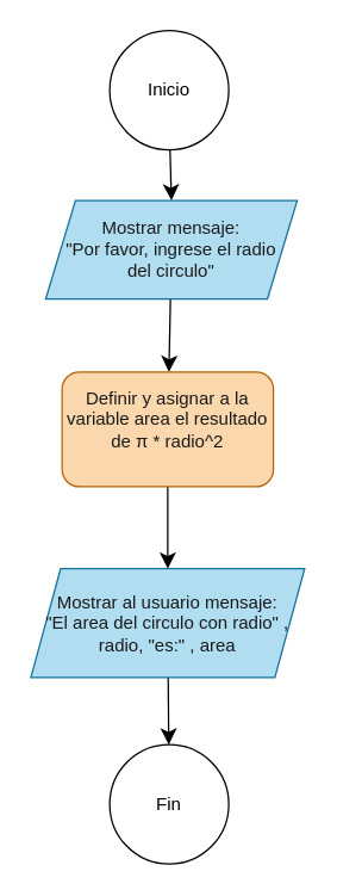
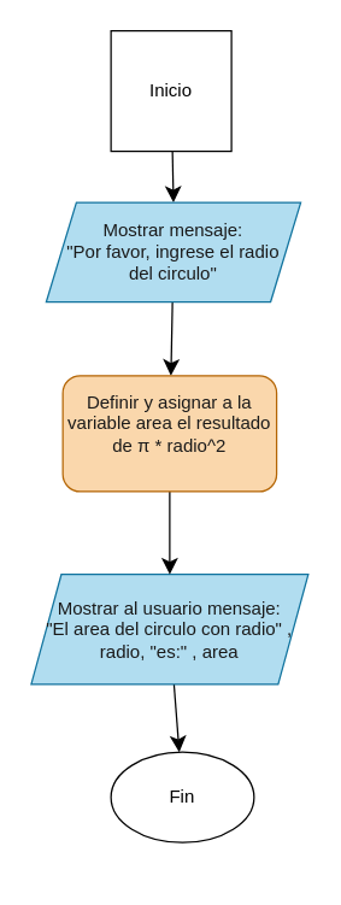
- <mxCell id="4" value="Inicio" style="ellipse;whiteSpace=wrap;html=1;aspect=fixed;" vertex="1" parent="1"><mxGeometry x="73" y="20" width="80" height="80" as="geometry" /></mxCell>
+ <mxCell id="4" value="Inicio" style="whiteSpace=wrap;html=1;aspect=fixed;rounded=0;" vertex="1" parent="1"><mxGeometry x="73" y="20" width="80" height="80" as="geometry" /></mxCell>
- <mxCell id="2" value="Fin" style="ellipse;whiteSpace=wrap;html=1;aspect=fixed;" vertex="1" parent="1"><mxGeometry x="73" y="499" width="80" height="80" as="geometry" /></mxCell>
+ <mxCell id="2" value="Fin" style="ellipse;whiteSpace=wrap;html=1;aspect=fixed;" vertex="1" parent="1"><mxGeometry x="73" y="499" width="95" height="60" as="geometry" /></mxCell>
